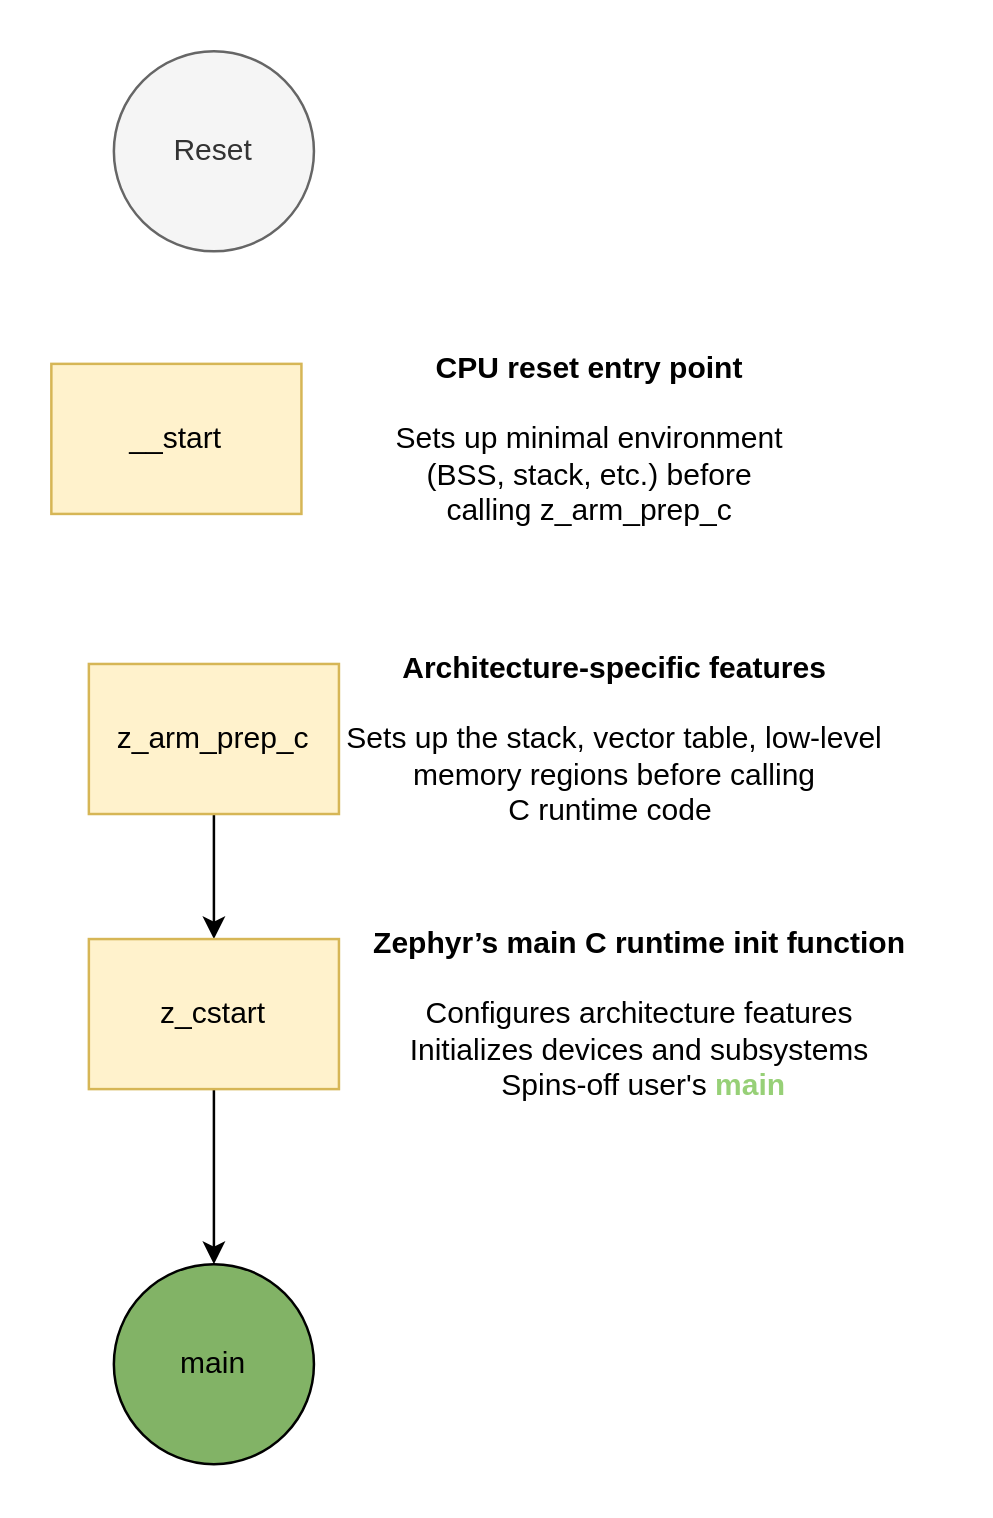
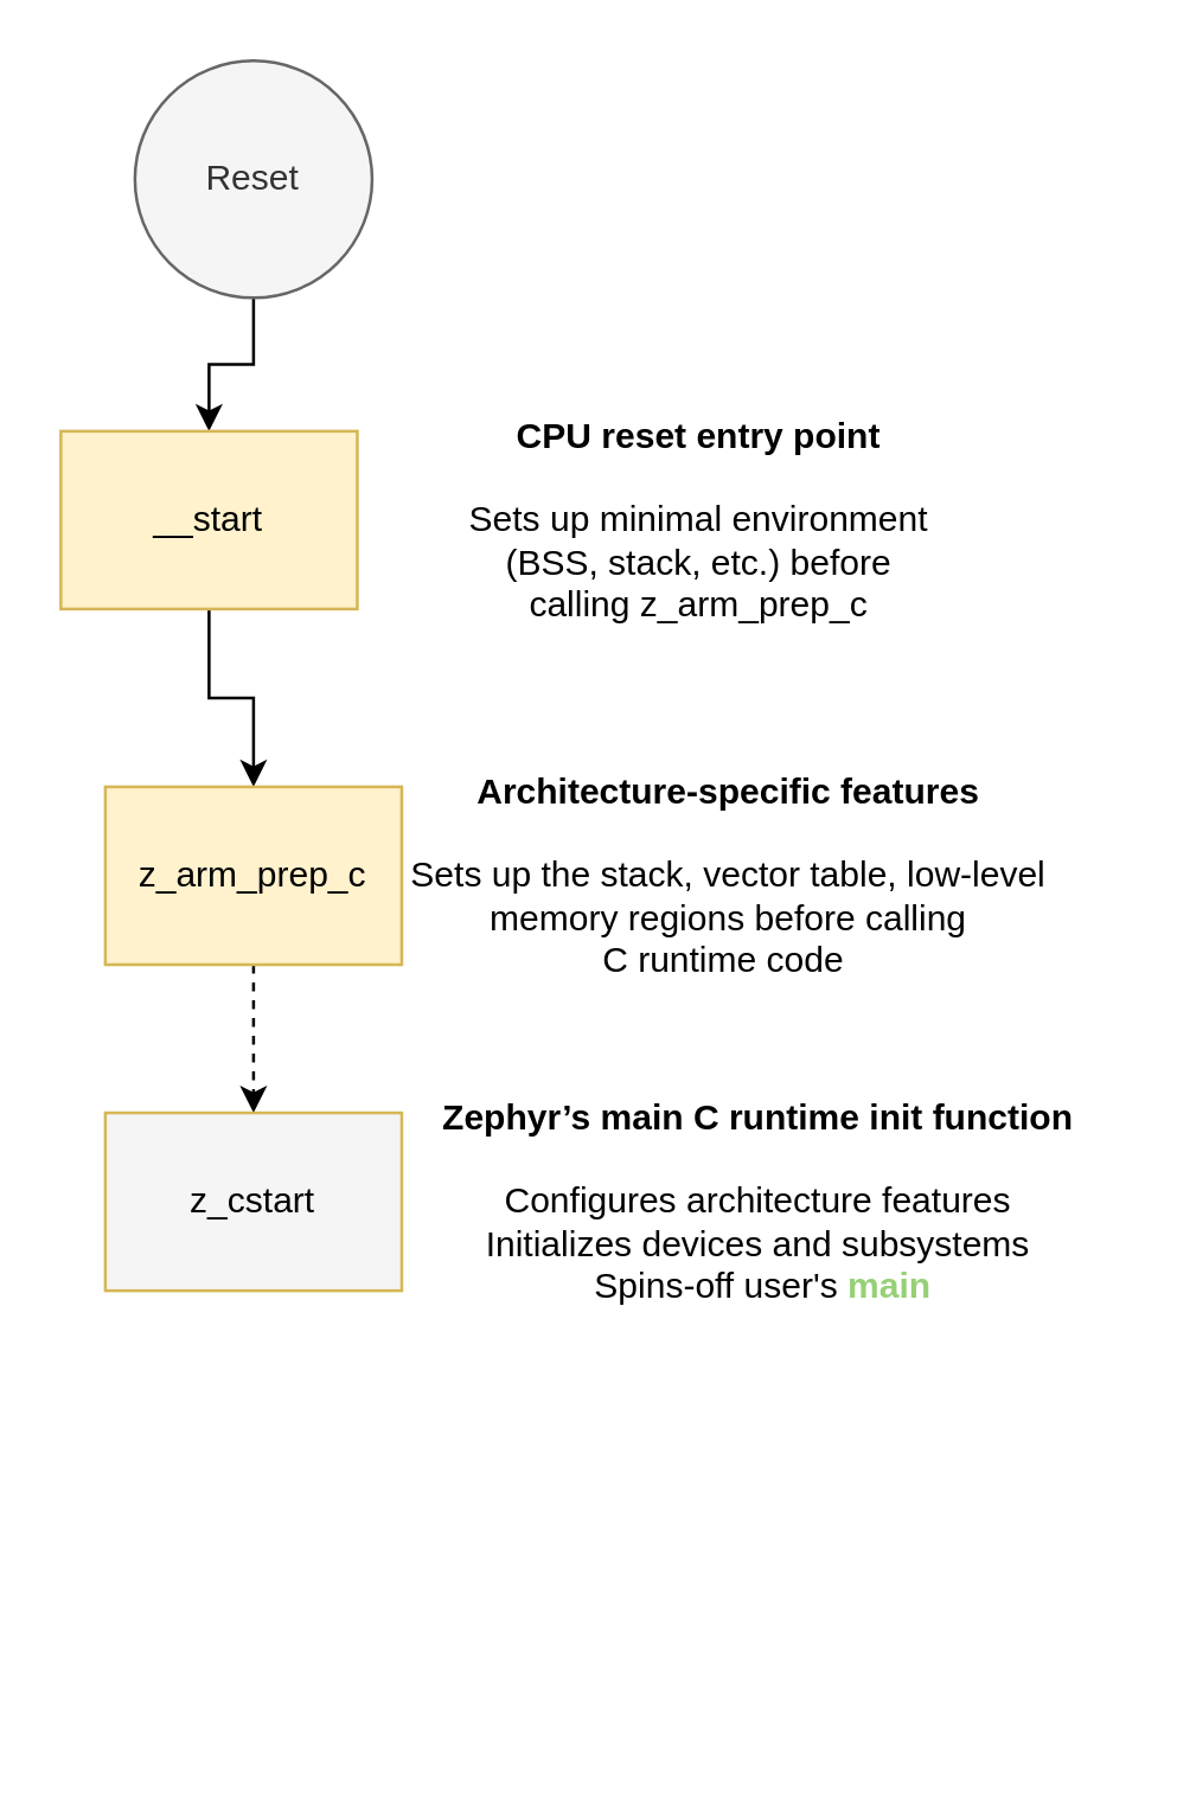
+ <mxCell id="2" value="" style="edgeStyle=orthogonalEdgeStyle;rounded=0;orthogonalLoop=1;jettySize=auto;html=1;" edge="1" parent="1" source="3" target="5"><mxGeometry relative="1" as="geometry" /></mxCell>
+ <mxCell id="4" value="" style="edgeStyle=orthogonalEdgeStyle;rounded=0;orthogonalLoop=1;jettySize=auto;html=1;" edge="1" parent="1" source="5" target="7"><mxGeometry relative="1" as="geometry" /></mxCell>
- <mxCell id="6" value="" style="edgeStyle=orthogonalEdgeStyle;rounded=0;orthogonalLoop=1;jettySize=auto;html=1;" edge="1" parent="1" source="7" target="9"><mxGeometry relative="1" as="geometry" /></mxCell>
+ <mxCell id="6" value="" style="edgeStyle=orthogonalEdgeStyle;rounded=0;orthogonalLoop=1;jettySize=auto;html=1;dashed=1;" edge="1" parent="1" source="7" target="9"><mxGeometry relative="1" as="geometry" /></mxCell>
- <mxCell id="9" value="z_cstart" style="whiteSpace=wrap;html=1;fillColor=#fff2cc;strokeColor=#d6b656;" vertex="1" parent="1"><mxGeometry x="35" y="375" width="100" height="60" as="geometry" /></mxCell>
+ <mxCell id="9" value="z_cstart" style="whiteSpace=wrap;html=1;fillColor=#f5f5f5;strokeColor=#d6b656;" vertex="1" parent="1"><mxGeometry x="35" y="375" width="100" height="60" as="geometry" /></mxCell>
- <mxCell id="8" value="" style="edgeStyle=orthogonalEdgeStyle;rounded=0;orthogonalLoop=1;jettySize=auto;html=1;" edge="1" parent="1" source="9" target="13"><mxGeometry relative="1" as="geometry" /></mxCell>
- <mxCell id="13" value="main" style="ellipse;whiteSpace=wrap;html=1;fillColor=#82B366;strokeColor=#000000;" vertex="1" parent="1"><mxGeometry x="45" y="505" width="80" height="80" as="geometry" /></mxCell>
